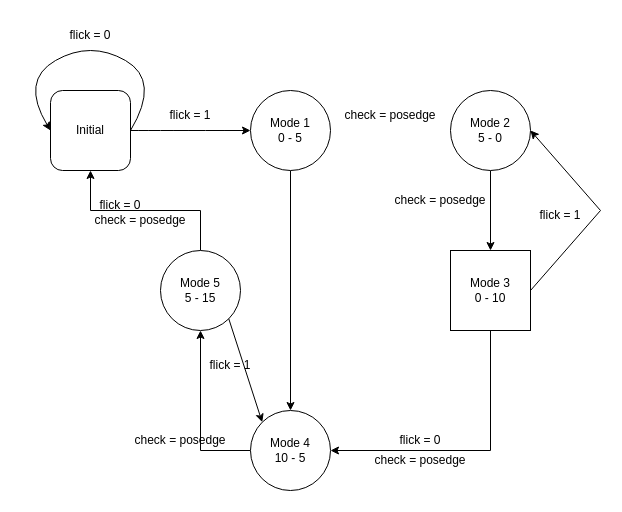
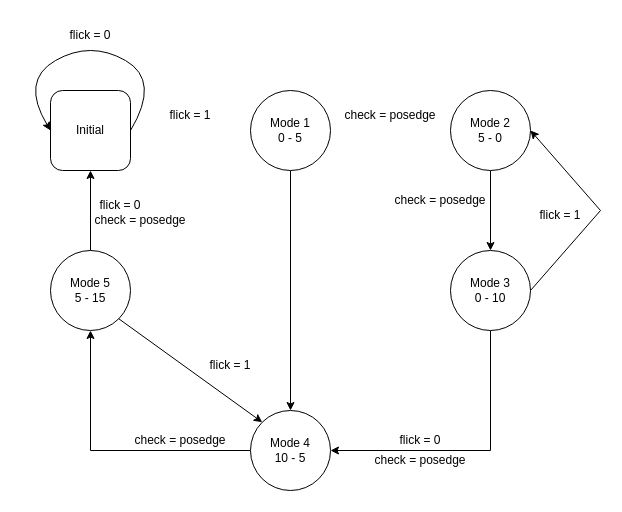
- <mxCell id="6" value="" style="curved=1;endArrow=classic;html=1;rounded=0;exitX=1;exitY=0.5;exitDx=0;exitDy=0;entryX=0;entryY=0.5;entryDx=0;entryDy=0;" parent="1" source="2" target="4" edge="1"><mxGeometry width="50" height="50" relative="1" as="geometry"><mxPoint x="290" y="310" as="sourcePoint" /><mxPoint x="340" y="260" as="targetPoint" /><Array as="points"><mxPoint x="160" y="130" /></Array></mxGeometry></mxCell>
- <mxCell id="17" value="Mode 5&lt;br&gt;5 - 15" style="ellipse;whiteSpace=wrap;html=1;aspect=fixed;" parent="1" vertex="1"><mxGeometry x="160" y="250" width="80" height="80" as="geometry" /></mxCell>
+ <mxCell id="17" value="Mode 5&lt;br&gt;5 - 15" style="ellipse;whiteSpace=wrap;html=1;aspect=fixed;" parent="1" vertex="1"><mxGeometry x="50" y="250" width="80" height="80" as="geometry" /></mxCell>
- <mxCell id="11" value="Mode 3&lt;br&gt;0 - 10" style="whiteSpace=wrap;html=1;aspect=fixed;rounded=0;" parent="1" vertex="1"><mxGeometry x="450" y="250" width="80" height="80" as="geometry" /></mxCell>
+ <mxCell id="11" value="Mode 3&lt;br&gt;0 - 10" style="ellipse;whiteSpace=wrap;html=1;aspect=fixed;" parent="1" vertex="1"><mxGeometry x="450" y="250" width="80" height="80" as="geometry" /></mxCell>
